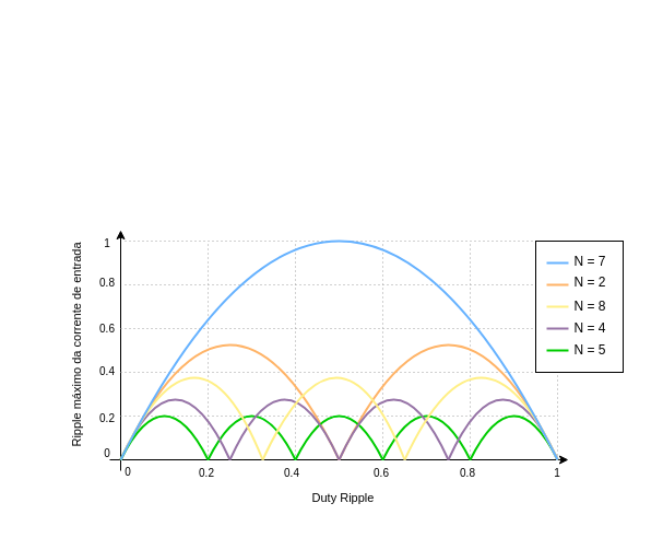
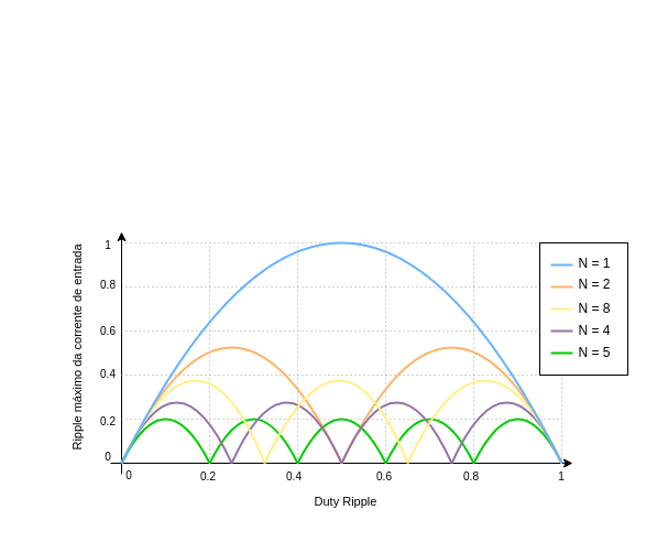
- <mxCell id="34" value="N = 7" style="text;html=1;strokeColor=none;fillColor=none;align=center;verticalAlign=middle;whiteSpace=wrap;rounded=0;" parent="1" vertex="1"><mxGeometry x="495" y="224" width="90" height="30" as="geometry" /></mxCell>
+ <mxCell id="34" value="N = 1" style="text;html=1;strokeColor=none;fillColor=none;align=center;verticalAlign=middle;whiteSpace=wrap;rounded=0;" parent="1" vertex="1"><mxGeometry x="495" y="224" width="90" height="30" as="geometry" /></mxCell>
